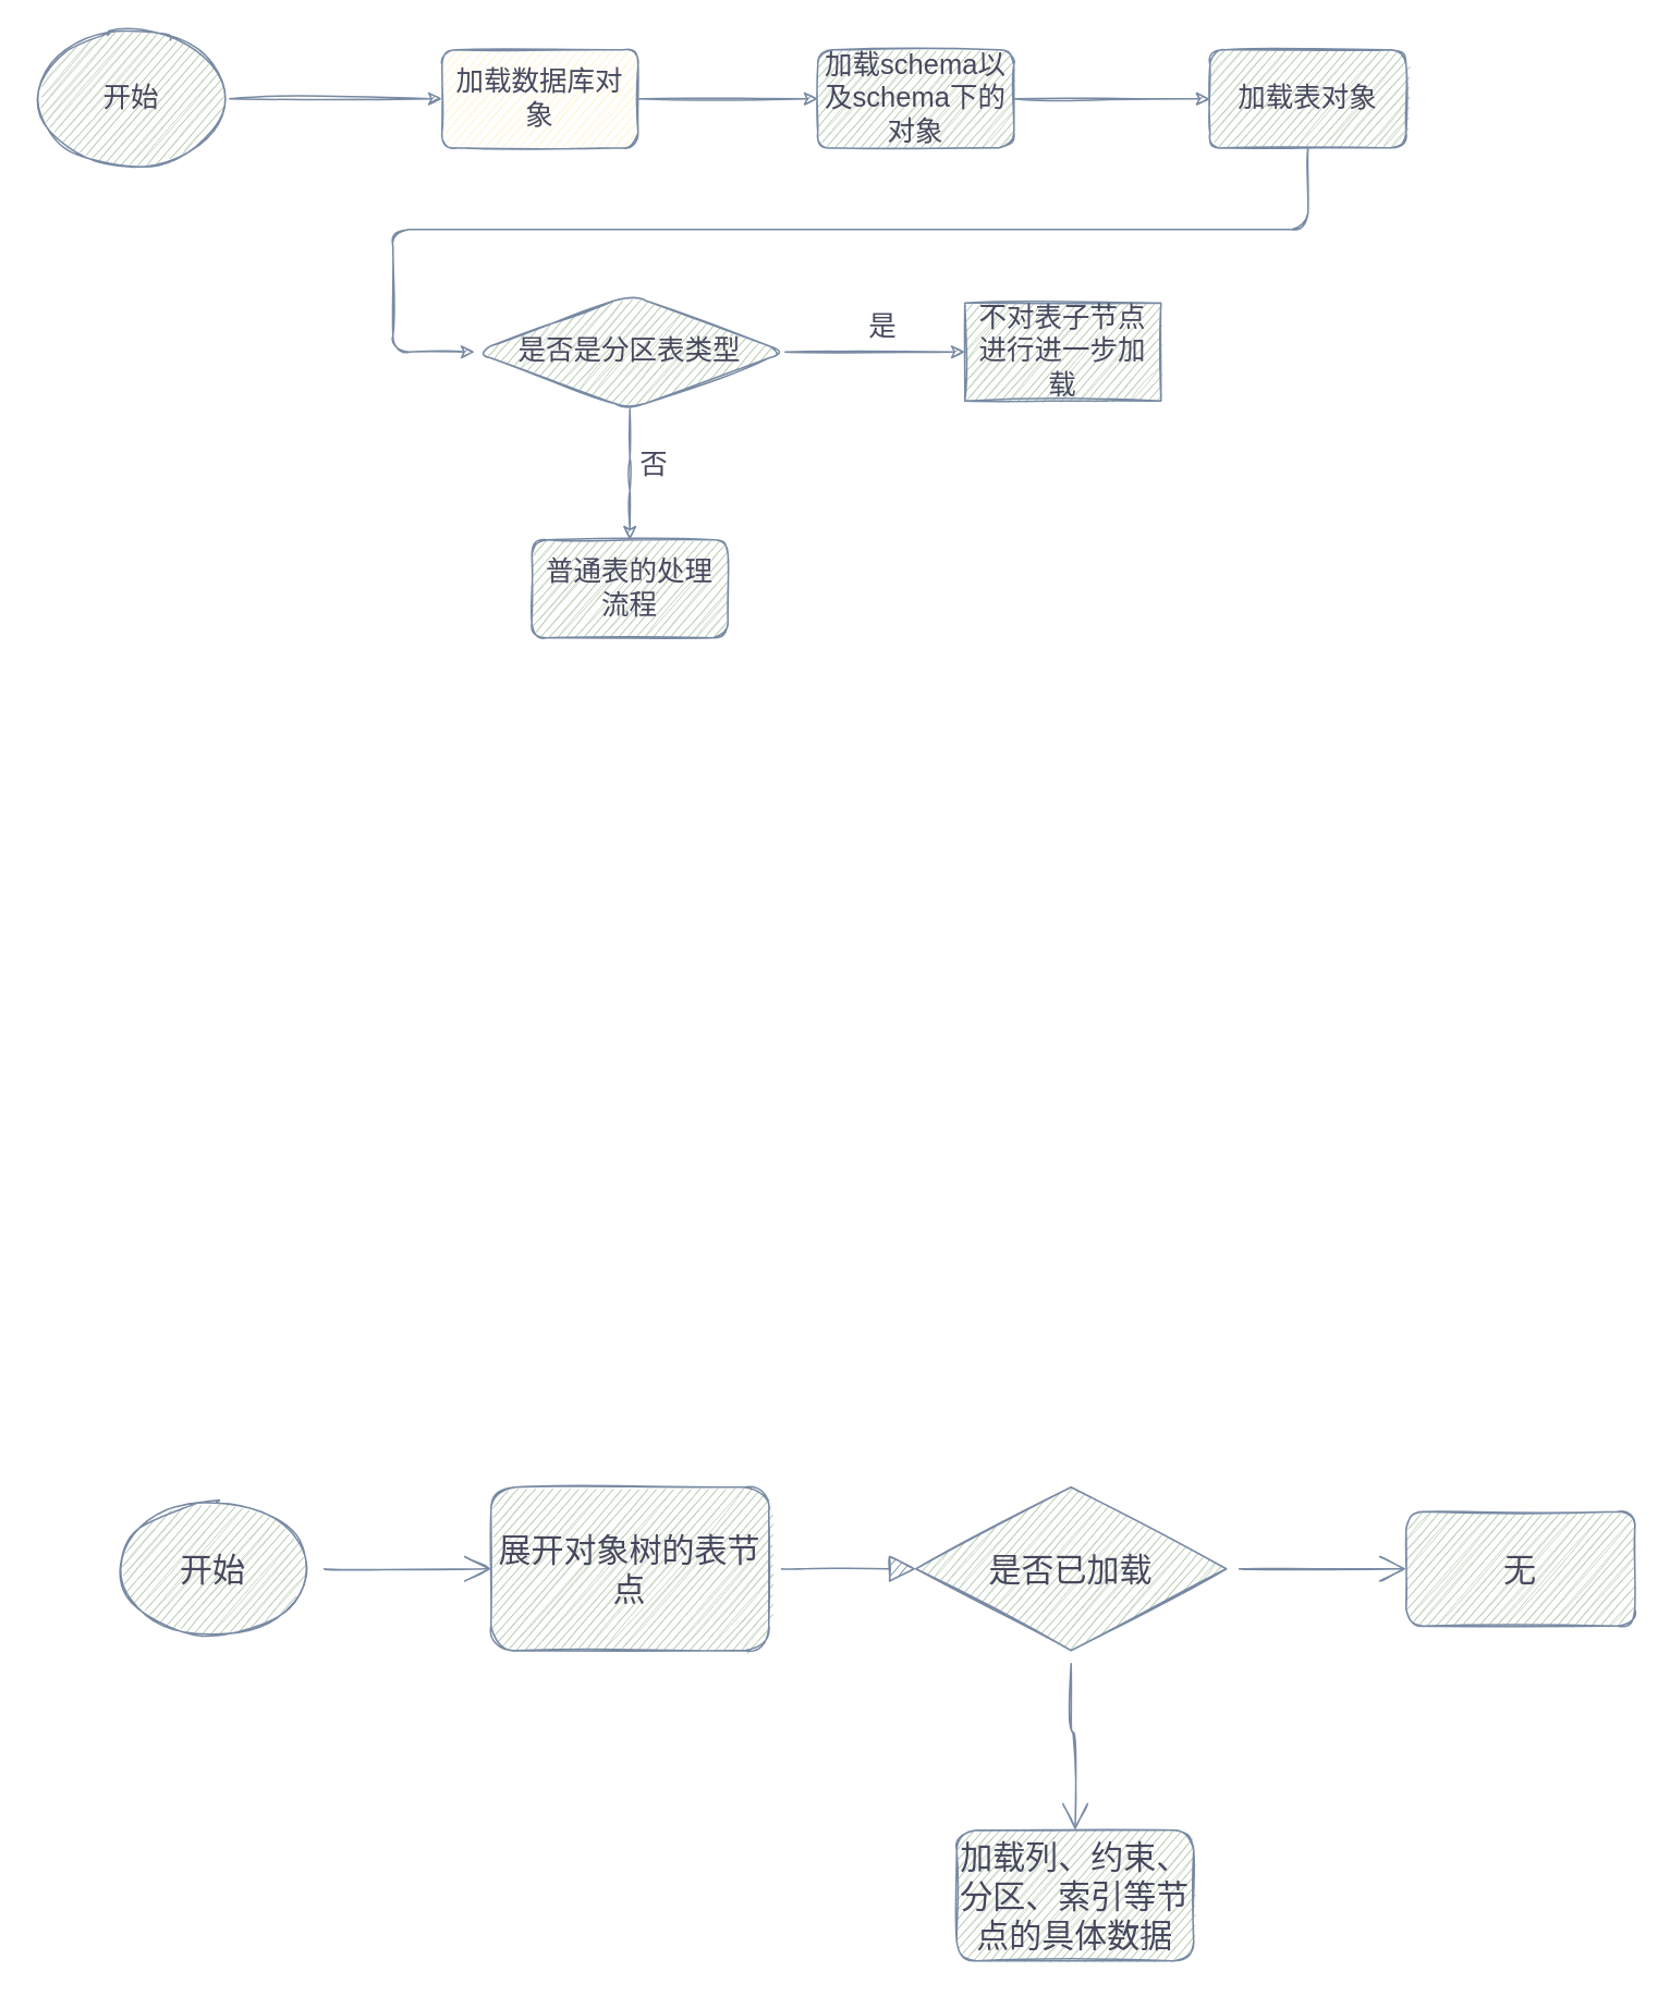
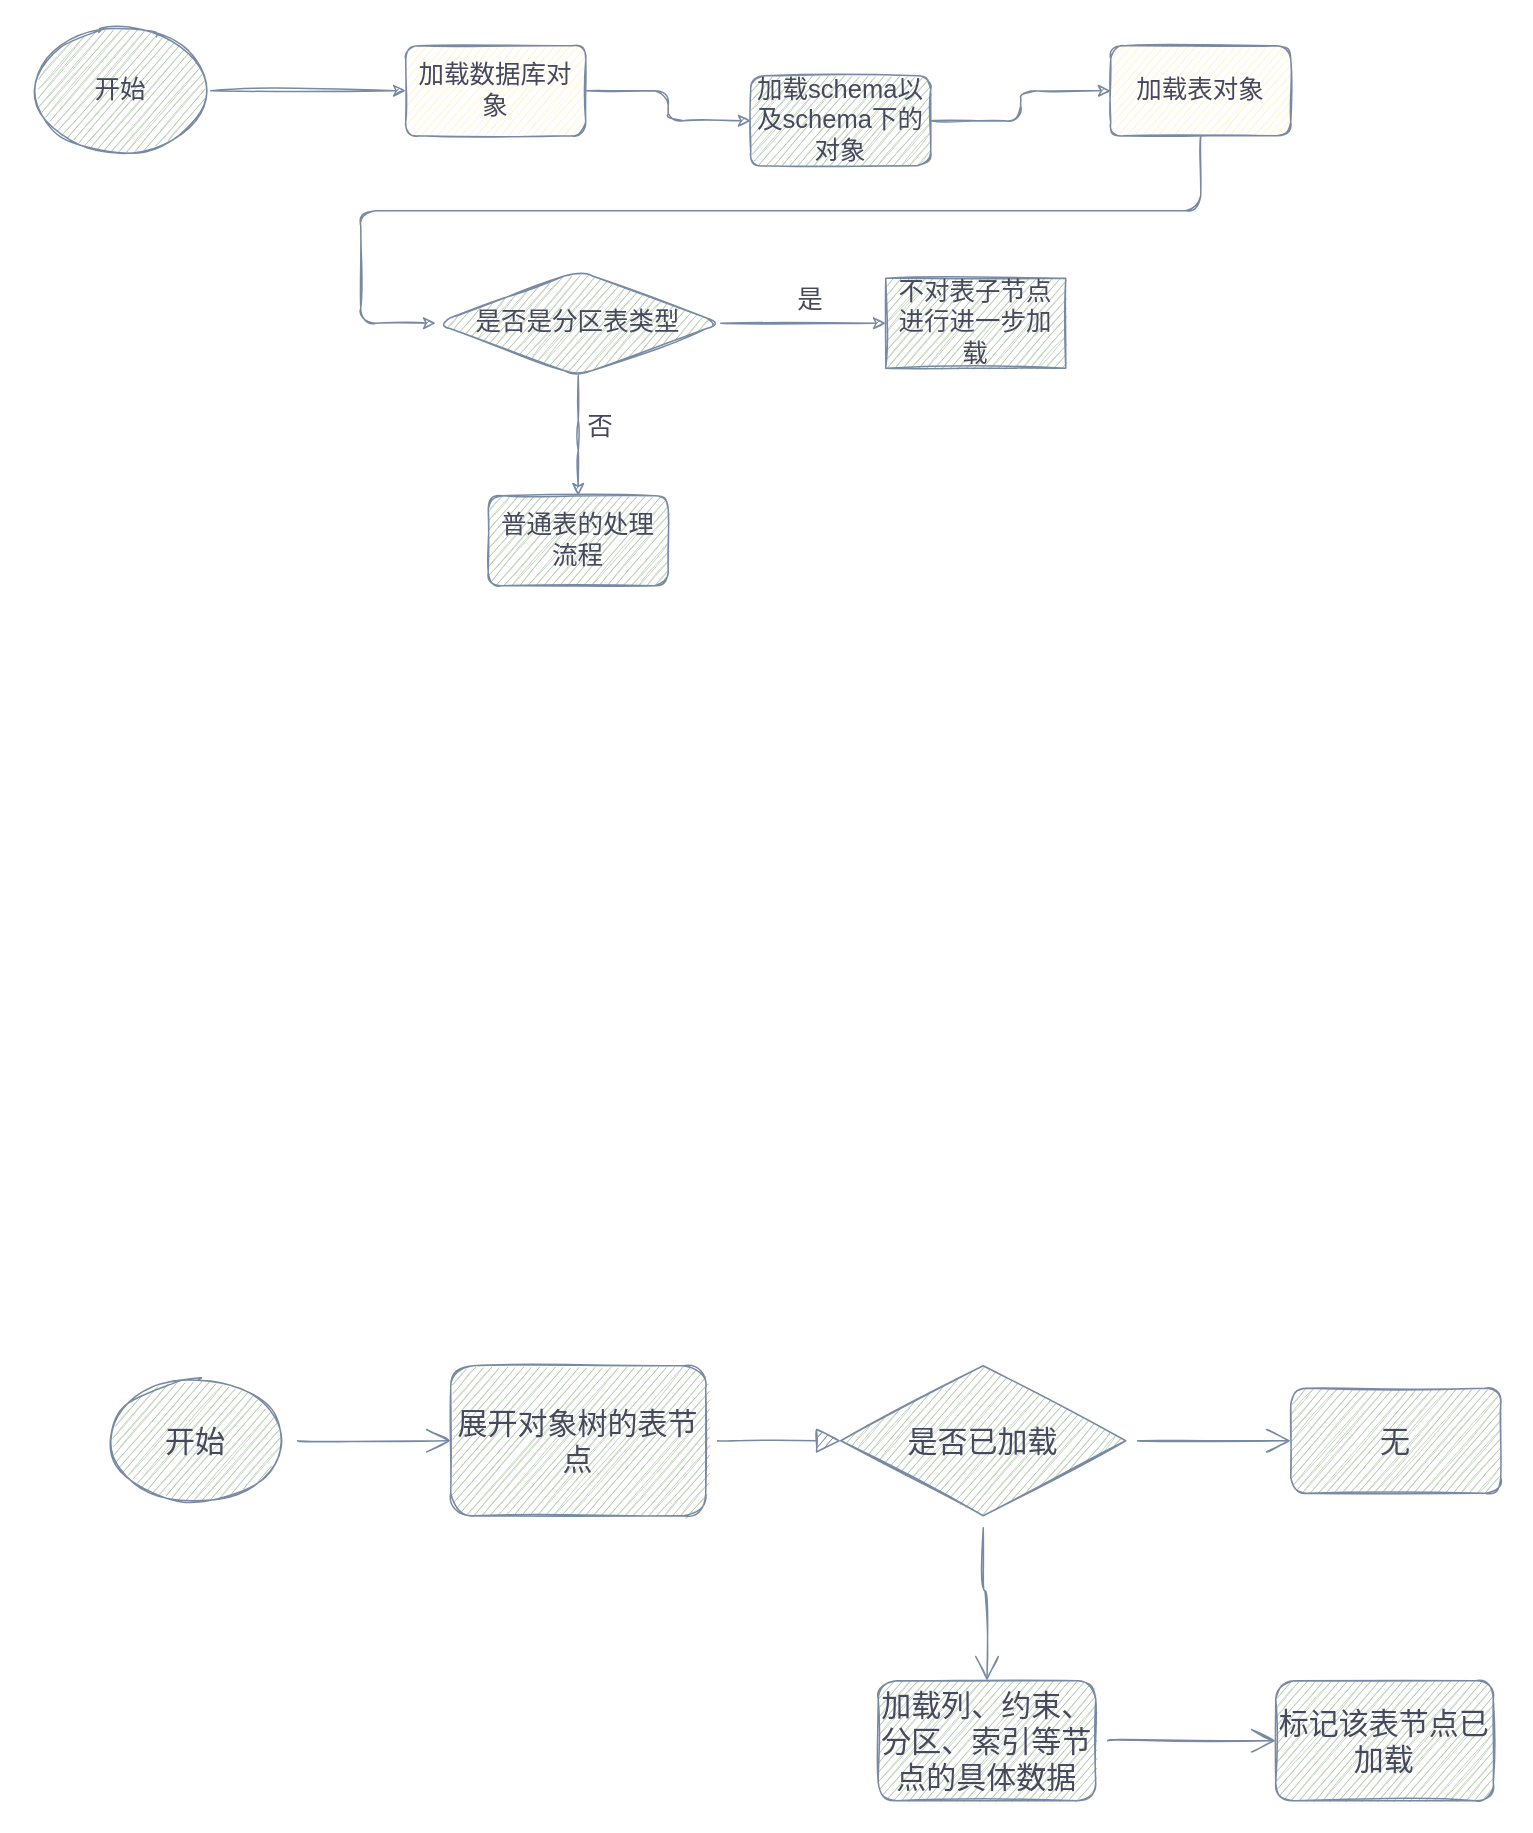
- <mxCell id="7" value="加载schema以及schema下的对象" style="rounded=1;whiteSpace=wrap;html=1;fontSize=17;sketch=1;fillColor=#B2C9AB;strokeColor=#788AA3;fontColor=#46495D;" vertex="1" parent="1"><mxGeometry x="500" y="30" width="120" height="60" as="geometry" /></mxCell>
+ <mxCell id="7" value="加载schema以及schema下的对象" style="rounded=1;whiteSpace=wrap;html=1;fontSize=17;sketch=1;fillColor=#B2C9AB;strokeColor=#788AA3;fontColor=#46495D;" vertex="1" parent="1"><mxGeometry x="500" y="50" width="120" height="60" as="geometry" /></mxCell>
- <mxCell id="9" value="加载表对象" style="rounded=1;whiteSpace=wrap;html=1;fontSize=17;sketch=1;fillColor=#B2C9AB;strokeColor=#788AA3;fontColor=#46495D;" vertex="1" parent="1"><mxGeometry x="740" y="30" width="120" height="60" as="geometry" /></mxCell>
+ <mxCell id="9" value="加载表对象" style="rounded=1;whiteSpace=wrap;html=1;fontSize=17;sketch=1;fillColor=#fff2cc;strokeColor=#788AA3;fontColor=#46495D;" vertex="1" parent="1"><mxGeometry x="740" y="30" width="120" height="60" as="geometry" /></mxCell>
+ <mxCell id="25" style="edgeStyle=orthogonalEdgeStyle;curved=1;rounded=0;sketch=1;hachureGap=4;orthogonalLoop=1;jettySize=auto;html=1;entryX=0;entryY=0.5;entryDx=0;entryDy=0;strokeColor=#788AA3;fontFamily=Architects Daughter;fontSource=https%3A%2F%2Ffonts.googleapis.com%2Fcss%3Ffamily%3DArchitects%2BDaughter;fontSize=16;fontColor=#46495D;endArrow=open;startSize=14;endSize=14;sourcePerimeterSpacing=8;targetPerimeterSpacing=8;fillColor=#B2C9AB;" edge="1" parent="1" source="26" target="27"><mxGeometry relative="1" as="geometry" /></mxCell>
+ <mxCell id="27" value="标记该表节点已加载" style="rounded=1;whiteSpace=wrap;html=1;sketch=1;hachureGap=4;strokeColor=#788AA3;fontFamily=Architects Daughter;fontSource=https%3A%2F%2Ffonts.googleapis.com%2Fcss%3Ffamily%3DArchitects%2BDaughter;fontSize=20;fontColor=#46495D;fillColor=#B2C9AB;" vertex="1" parent="1"><mxGeometry x="850" y="1120" width="145" height="80" as="geometry" /></mxCell>
